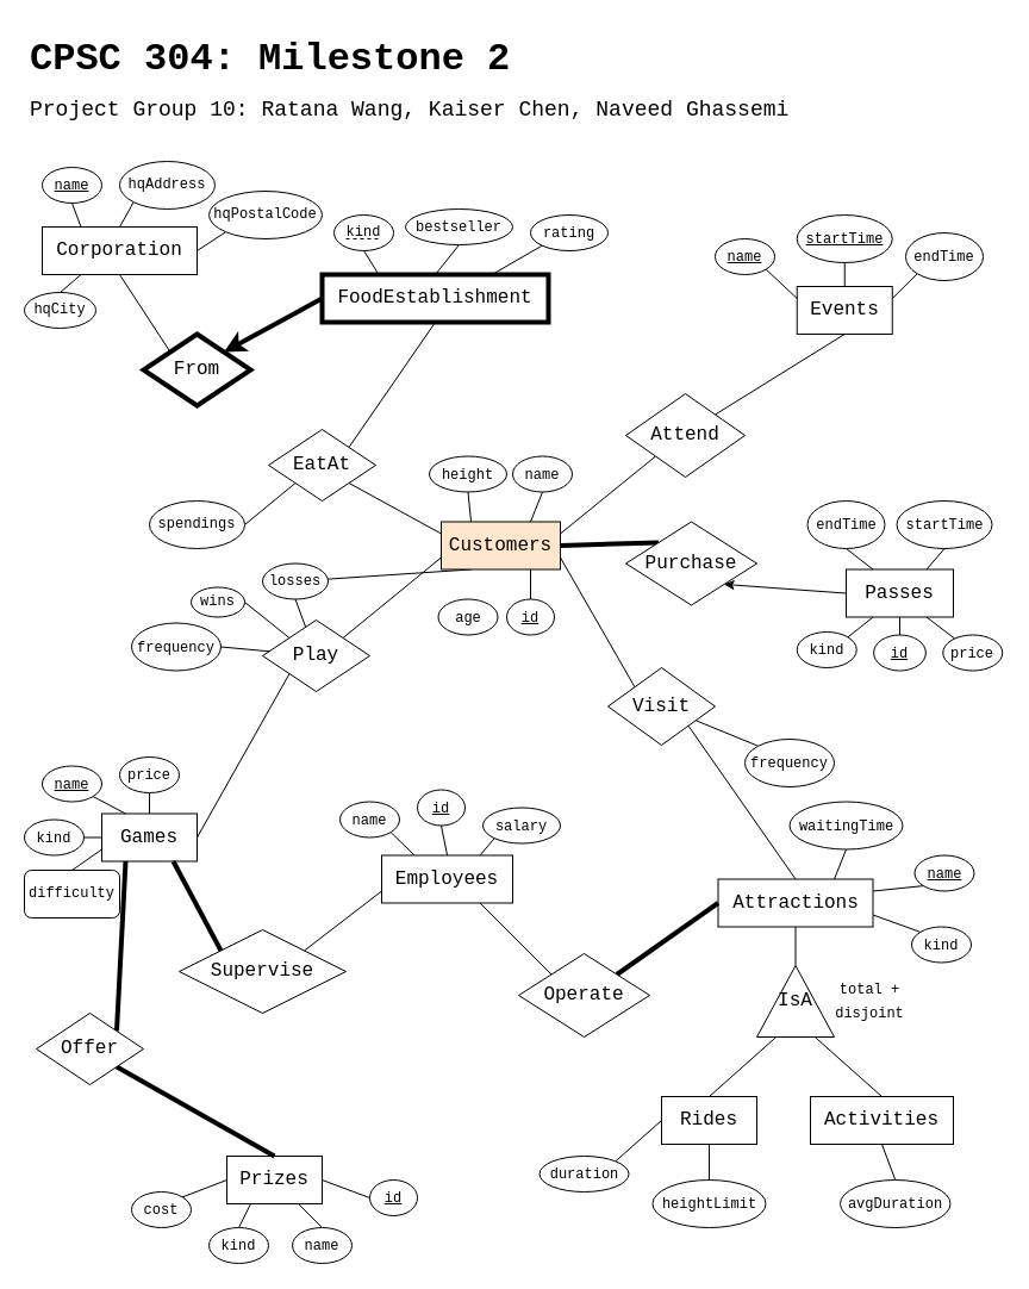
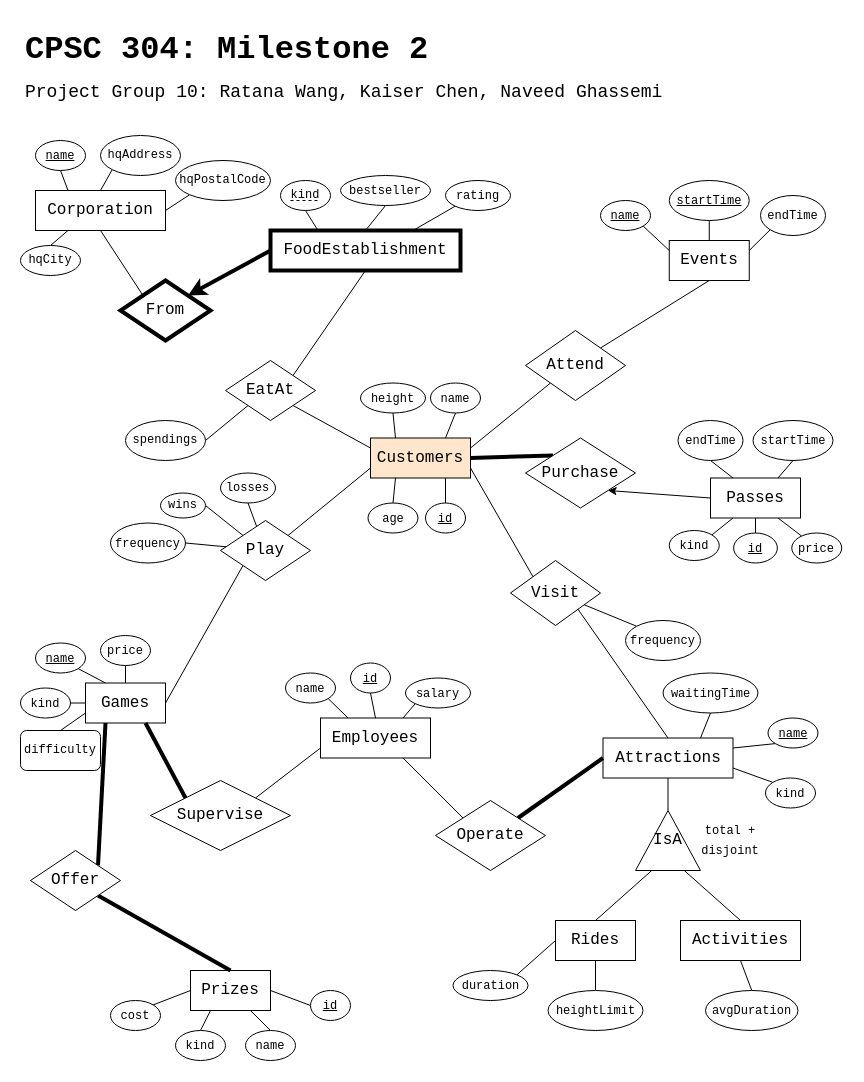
- <mxCell id="2" style="rounded=0;hachureGap=4;jiggle=2;curveFitting=1;orthogonalLoop=1;jettySize=auto;html=1;exitX=0.25;exitY=1;exitDx=0;exitDy=0;fontFamily=Courier New;fontSource=https%3A%2F%2Ffonts.googleapis.com%2Fcss%3Ffamily%3DArchitects%2BDaughter;fontSize=16;fontColor=default;endArrow=none;endFill=0;" parent="1" source="8" target="129" edge="1"><mxGeometry relative="1" as="geometry" /></mxCell>
+ <mxCell id="2" style="rounded=0;hachureGap=4;jiggle=2;curveFitting=1;orthogonalLoop=1;jettySize=auto;html=1;exitX=0.25;exitY=1;exitDx=0;exitDy=0;entryX=0.5;entryY=0;entryDx=0;entryDy=0;fontFamily=Courier New;fontSource=https%3A%2F%2Ffonts.googleapis.com%2Fcss%3Ffamily%3DArchitects%2BDaughter;fontSize=16;fontColor=default;endArrow=none;endFill=0;" parent="1" source="8" target="109" edge="1"><mxGeometry relative="1" as="geometry" /></mxCell>
